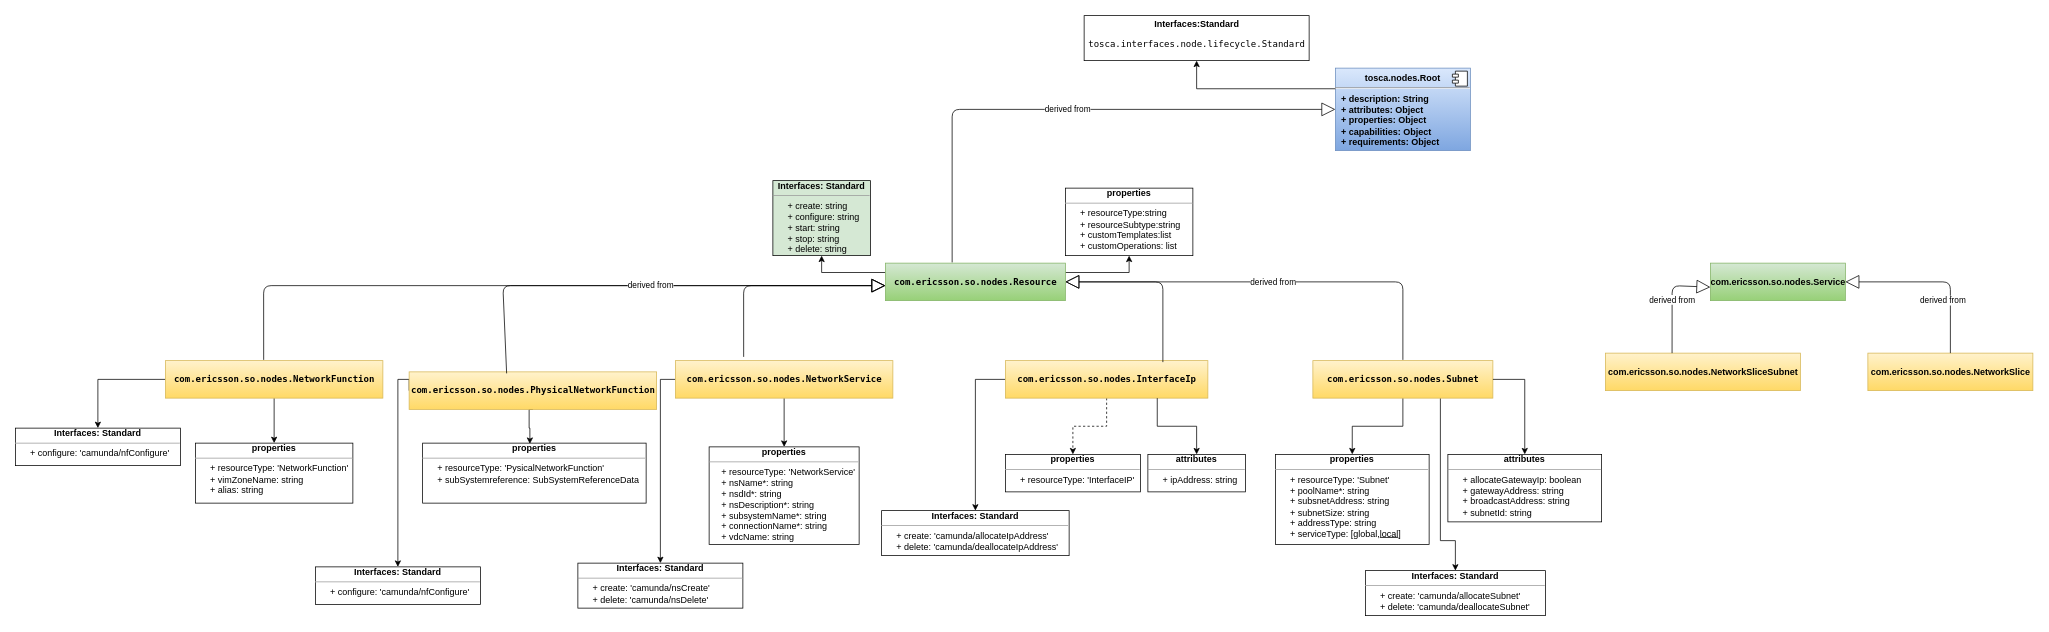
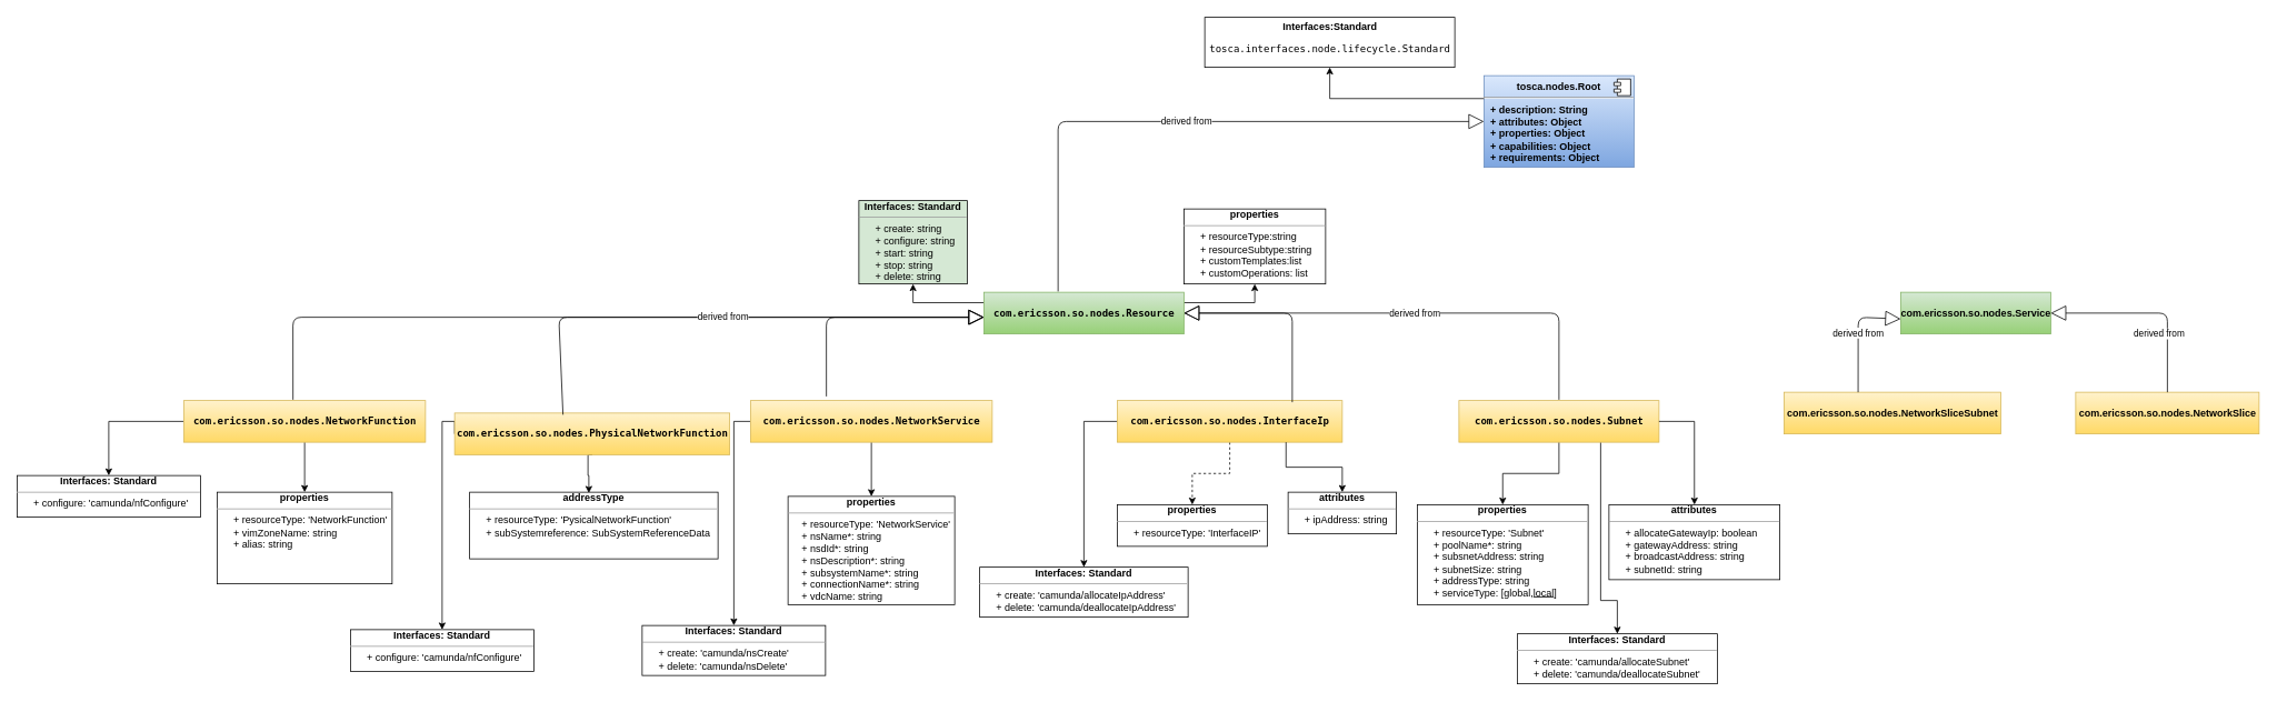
- <mxCell id="41" value="&lt;div style=&quot;text-align: center&quot;&gt;&lt;b&gt;properties&lt;/b&gt;&lt;/div&gt;&lt;hr size=&quot;1&quot;&gt;&amp;nbsp; &amp;nbsp; &amp;nbsp; + resourceType: 'PysicalNetworkFunction'&lt;br&gt;&amp;nbsp; &amp;nbsp; &amp;nbsp; + subSystemreference: SubSystemReferenceData&lt;br&gt;&amp;nbsp;&amp;nbsp;&lt;span&gt;&lt;br&gt;&lt;/span&gt;" style="verticalAlign=top;align=left;overflow=fill;fontSize=12;fontFamily=Helvetica;html=1;" parent="1" vertex="1"><mxGeometry x="563" y="590" width="298" height="80" as="geometry" /></mxCell>
+ <mxCell id="41" value="&lt;div style=&quot;text-align: center&quot;&gt;&lt;b&gt;addressType&lt;/b&gt;&lt;/div&gt;&lt;hr size=&quot;1&quot;&gt;&amp;nbsp; &amp;nbsp; &amp;nbsp; + resourceType: 'PysicalNetworkFunction'&lt;br&gt;&amp;nbsp; &amp;nbsp; &amp;nbsp; + subSystemreference: SubSystemReferenceData&lt;br&gt;&amp;nbsp;&amp;nbsp;&lt;span&gt;&lt;br&gt;&lt;/span&gt;" style="verticalAlign=top;align=left;overflow=fill;fontSize=12;fontFamily=Helvetica;html=1;" parent="1" vertex="1"><mxGeometry x="563" y="590" width="298" height="80" as="geometry" /></mxCell>
- <mxCell id="28" value="&lt;div style=&quot;text-align: center&quot;&gt;&lt;b&gt;properties&lt;/b&gt;&lt;/div&gt;&lt;hr size=&quot;1&quot;&gt;&amp;nbsp; &amp;nbsp; &amp;nbsp; + resourceType: 'NetworkFunction'&lt;br&gt;&amp;nbsp; &amp;nbsp; &amp;nbsp; + vimZoneName: string&lt;br&gt;&amp;nbsp; &amp;nbsp; &amp;nbsp; + alias: string&lt;span&gt;&lt;br&gt;&lt;/span&gt;" style="verticalAlign=top;align=left;overflow=fill;fontSize=12;fontFamily=Helvetica;html=1;" parent="1" vertex="1"><mxGeometry x="260" y="590" width="210" height="80" as="geometry" /></mxCell>
+ <mxCell id="28" value="&lt;div style=&quot;text-align: center&quot;&gt;&lt;b&gt;properties&lt;/b&gt;&lt;/div&gt;&lt;hr size=&quot;1&quot;&gt;&amp;nbsp; &amp;nbsp; &amp;nbsp; + resourceType: 'NetworkFunction'&lt;br&gt;&amp;nbsp; &amp;nbsp; &amp;nbsp; + vimZoneName: string&lt;br&gt;&amp;nbsp; &amp;nbsp; &amp;nbsp; + alias: string&lt;span&gt;&lt;br&gt;&lt;/span&gt;" style="verticalAlign=top;align=left;overflow=fill;fontSize=12;fontFamily=Helvetica;html=1;" parent="1" vertex="1"><mxGeometry x="260" y="590" width="210" height="110" as="geometry" /></mxCell>
- <mxCell id="26" value="&lt;div style=&quot;text-align: center&quot;&gt;&lt;b&gt;attributes&lt;/b&gt;&lt;/div&gt;&lt;hr size=&quot;1&quot;&gt;&lt;span&gt;&amp;nbsp; &amp;nbsp; &amp;nbsp; +&amp;nbsp;&lt;/span&gt;&lt;span&gt;ipAddress&lt;/span&gt;&lt;span&gt;: string&lt;/span&gt;&lt;br&gt;&lt;span&gt;&lt;br&gt;&lt;/span&gt;" style="verticalAlign=top;align=left;overflow=fill;fontSize=12;fontFamily=Helvetica;html=1;" parent="1" vertex="1"><mxGeometry x="1530" y="605" width="130" height="50" as="geometry" /></mxCell>
+ <mxCell id="26" value="&lt;div style=&quot;text-align: center&quot;&gt;&lt;b&gt;attributes&lt;/b&gt;&lt;/div&gt;&lt;hr size=&quot;1&quot;&gt;&lt;span&gt;&amp;nbsp; &amp;nbsp; &amp;nbsp; +&amp;nbsp;&lt;/span&gt;&lt;span&gt;ipAddress&lt;/span&gt;&lt;span&gt;: string&lt;/span&gt;&lt;br&gt;&lt;span&gt;&lt;br&gt;&lt;/span&gt;" style="verticalAlign=top;align=left;overflow=fill;fontSize=12;fontFamily=Helvetica;html=1;" parent="1" vertex="1"><mxGeometry x="1545" y="590" width="130" height="50" as="geometry" /></mxCell>
